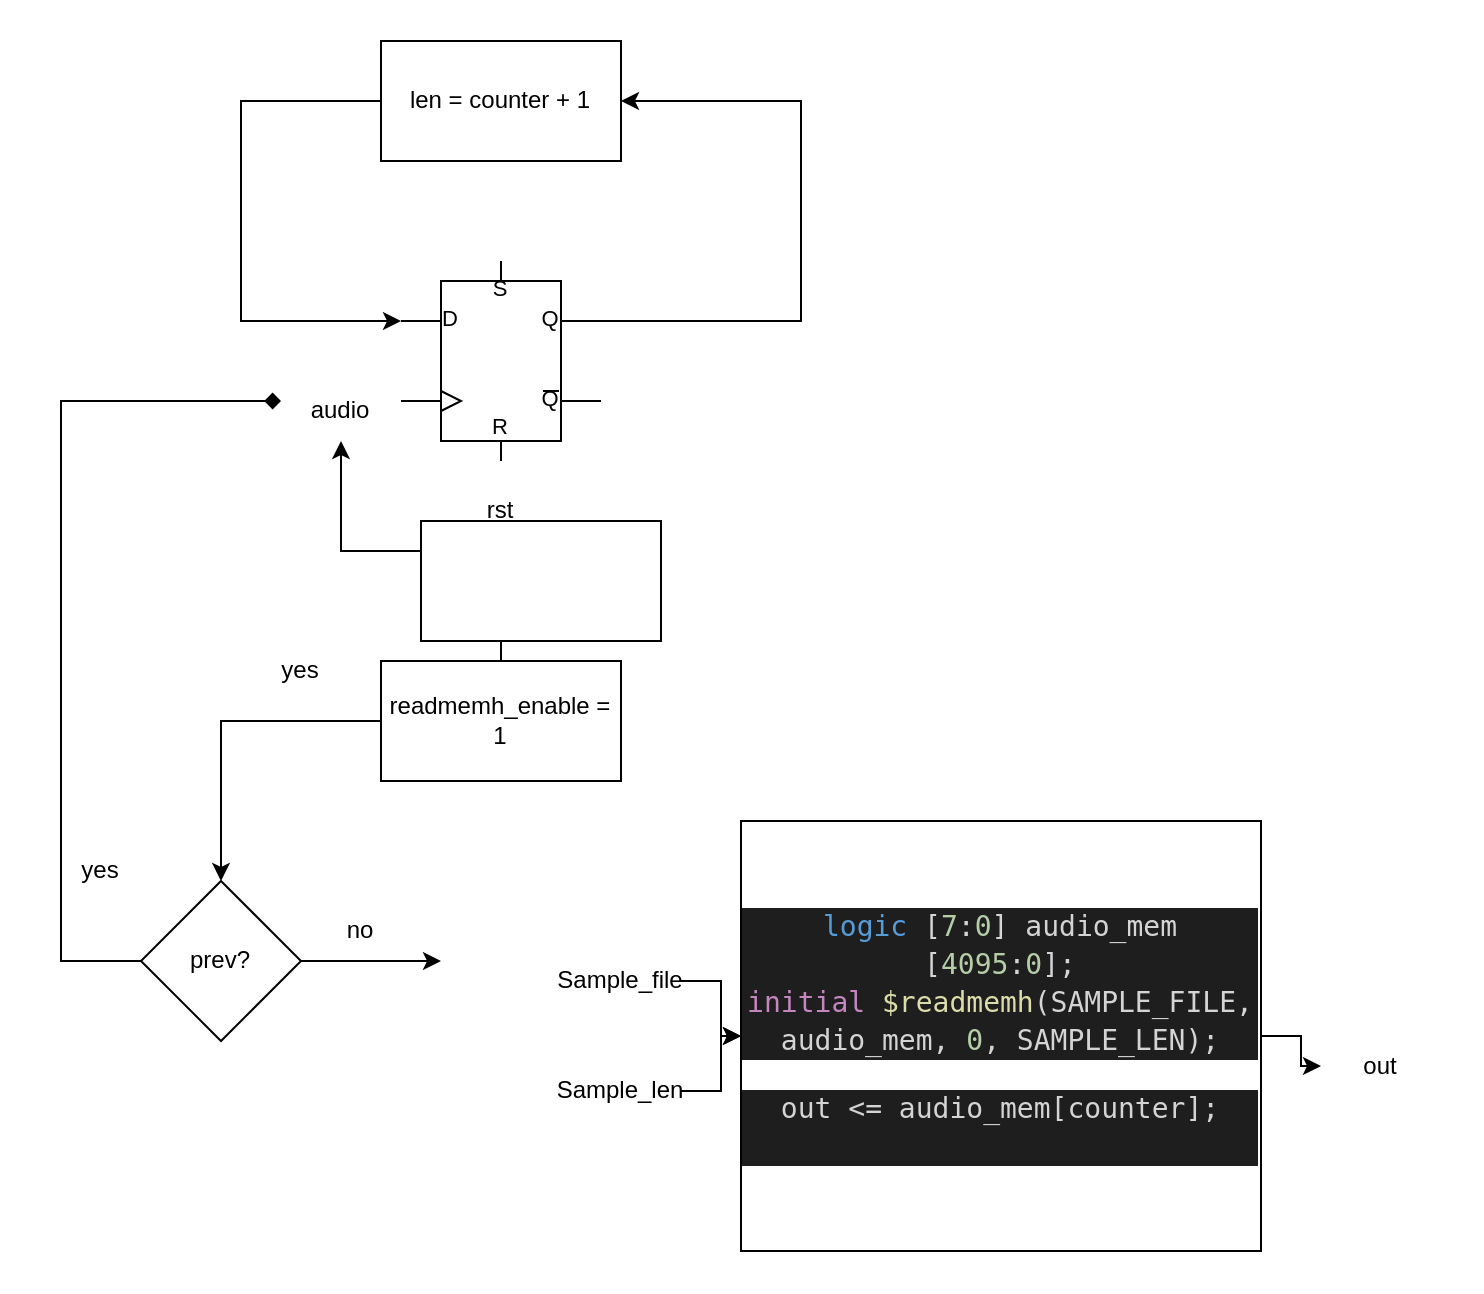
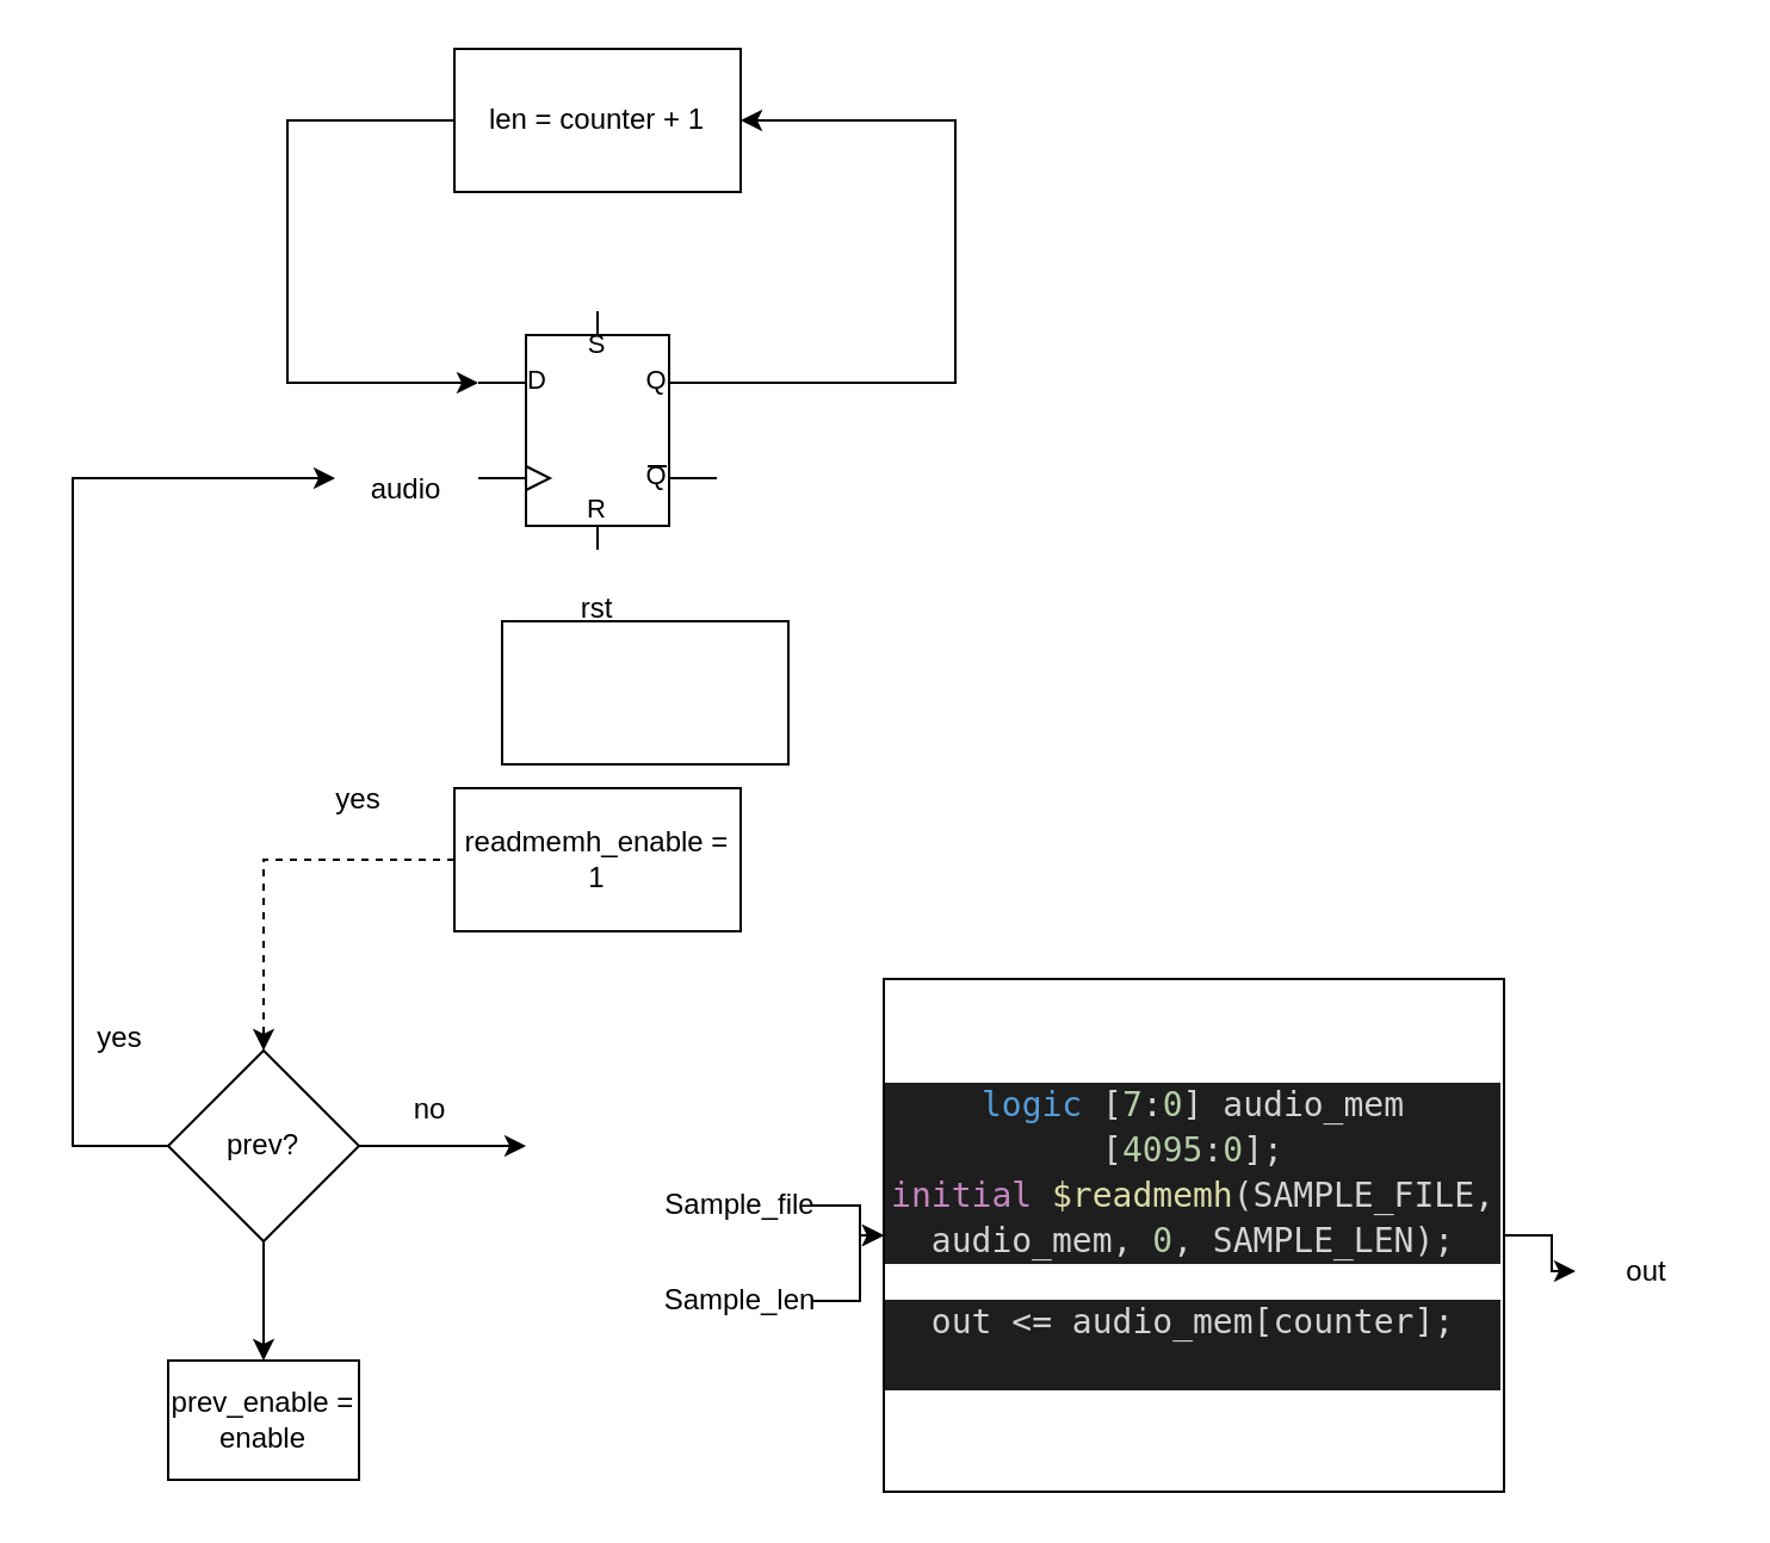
- <mxCell id="12" style="edgeStyle=orthogonalEdgeStyle;rounded=0;orthogonalLoop=1;jettySize=auto;html=1;endArrow=diamond;" edge="1" parent="1" source="13" target="5"><mxGeometry relative="1" as="geometry"><Array as="points"><mxPoint x="30" y="480" /><mxPoint x="30" y="200" /></Array></mxGeometry></mxCell>
+ <mxCell id="12" style="edgeStyle=orthogonalEdgeStyle;rounded=0;orthogonalLoop=1;jettySize=auto;html=1;" edge="1" parent="1" source="13" target="5"><mxGeometry relative="1" as="geometry"><Array as="points"><mxPoint x="30" y="480" /><mxPoint x="30" y="200" /></Array></mxGeometry></mxCell>
- <mxCell id="9" style="edgeStyle=orthogonalEdgeStyle;rounded=0;orthogonalLoop=1;jettySize=auto;html=1;entryX=0.5;entryY=1;entryDx=0;entryDy=0;" edge="1" parent="1" source="10" target="5"><mxGeometry relative="1" as="geometry" /></mxCell>
- <mxCell id="8" style="edgeStyle=orthogonalEdgeStyle;rounded=0;orthogonalLoop=1;jettySize=auto;html=1;entryX=0.5;entryY=0;entryDx=0;entryDy=0;" edge="1" parent="1" source="10" target="13"><mxGeometry relative="1" as="geometry" /></mxCell>
+ <mxCell id="8" style="edgeStyle=orthogonalEdgeStyle;rounded=0;orthogonalLoop=1;jettySize=auto;html=1;entryX=0.5;entryY=0;entryDx=0;entryDy=0;dashed=1;" edge="1" parent="1" source="10" target="13"><mxGeometry relative="1" as="geometry" /></mxCell>
- <mxCell id="23" value="Sample_file" style="text;html=1;strokeColor=none;fillColor=none;align=center;verticalAlign=middle;whiteSpace=wrap;rounded=0;" vertex="1" parent="1"><mxGeometry x="280" y="475" width="60" height="30" as="geometry" /></mxCell>
+ <mxCell id="23" value="Sample_file" style="text;html=1;strokeColor=none;fillColor=none;align=center;verticalAlign=middle;whiteSpace=wrap;rounded=0;" vertex="1" parent="1"><mxGeometry x="280" y="490" width="60" height="30" as="geometry" /></mxCell>
+ <mxCell id="11" style="edgeStyle=orthogonalEdgeStyle;rounded=0;orthogonalLoop=1;jettySize=auto;html=1;entryX=0.5;entryY=0;entryDx=0;entryDy=0;" edge="1" parent="1" source="13" target="19"><mxGeometry relative="1" as="geometry" /></mxCell>
+ <mxCell id="19" value="prev_enable = enable" style="rounded=0;whiteSpace=wrap;html=1;" vertex="1" parent="1"><mxGeometry x="70" y="570" width="80" height="50" as="geometry" /></mxCell>
